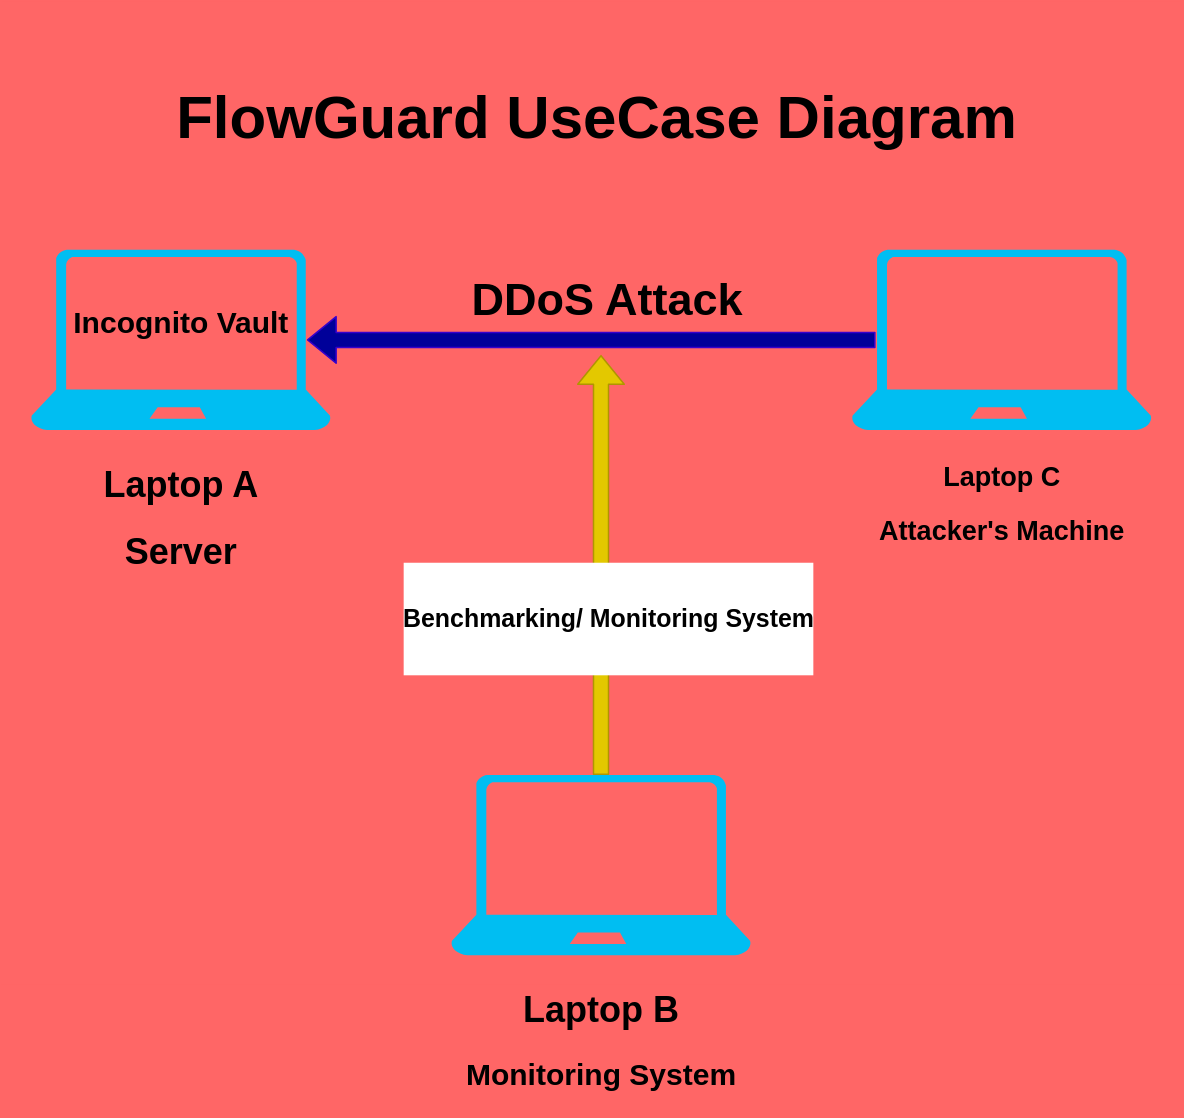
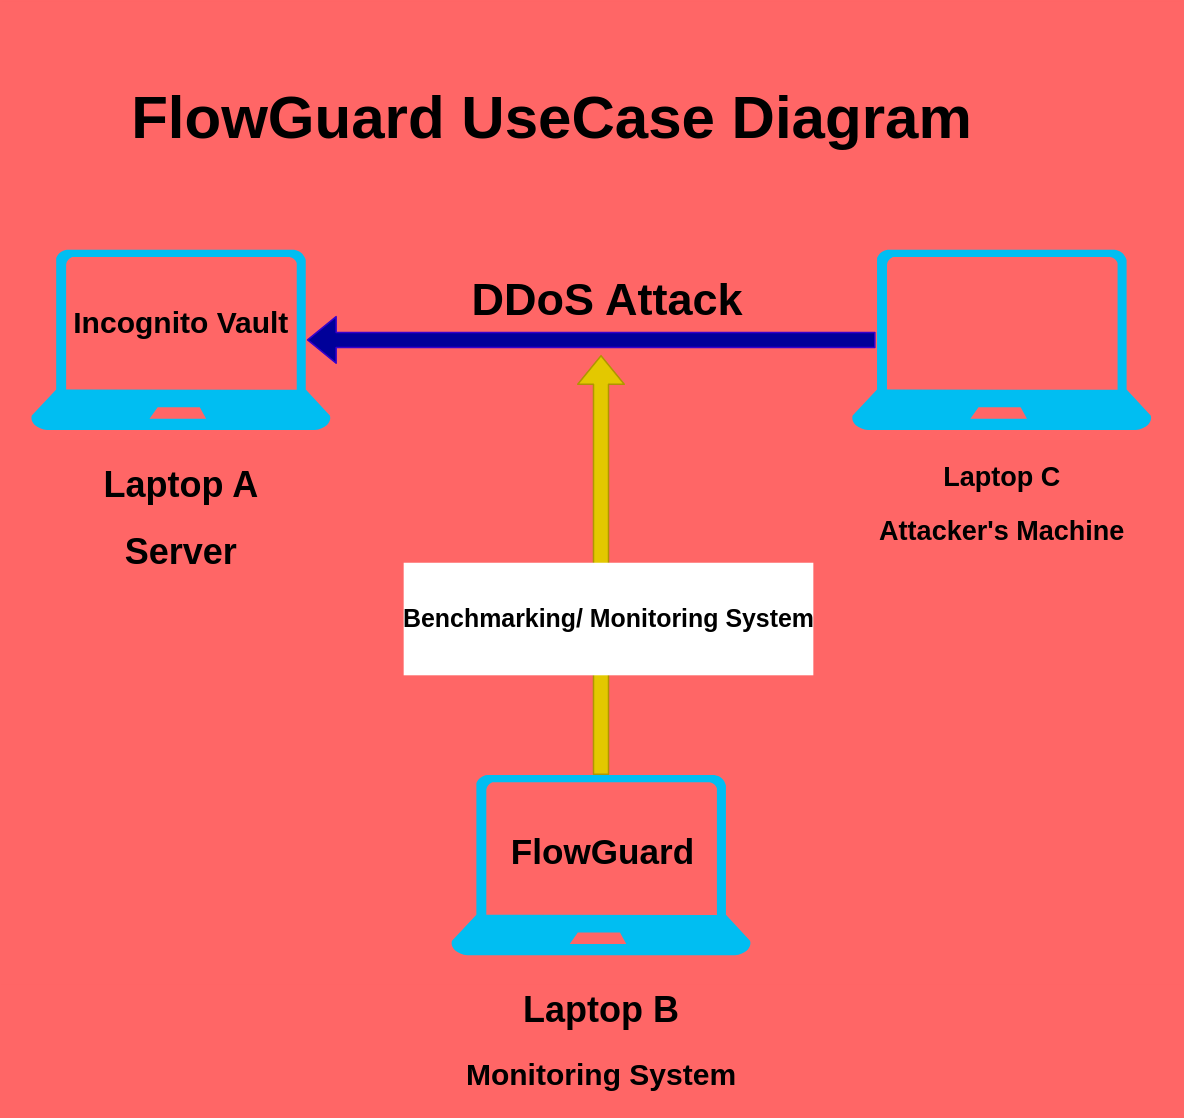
- <mxCell id="11" value="&lt;h1&gt;FlowGuard UseCase Diagram&lt;/h1&gt;" style="text;html=1;align=center;verticalAlign=middle;resizable=0;points=[];autosize=1;strokeColor=none;fillColor=none;fontSize=20;" parent="1" vertex="1"><mxGeometry x="108" y="20" width="578" height="114" as="geometry" /></mxCell>
+ <mxCell id="11" value="&lt;h1&gt;FlowGuard UseCase Diagram&lt;/h1&gt;" style="text;html=1;align=center;verticalAlign=middle;resizable=0;points=[];autosize=1;strokeColor=none;fillColor=none;fontSize=20;" parent="1" vertex="1"><mxGeometry x="78" y="20" width="578" height="114" as="geometry" /></mxCell>
+ <mxCell id="10" value="&lt;h3&gt;&lt;b&gt;FlowGuard&lt;/b&gt;&lt;/h3&gt;" style="text;html=1;align=center;verticalAlign=middle;resizable=0;points=[];autosize=1;strokeColor=none;fillColor=none;fontSize=20;" parent="1" vertex="1"><mxGeometry x="330.5" y="524" width="140" height="87" as="geometry" /></mxCell>
